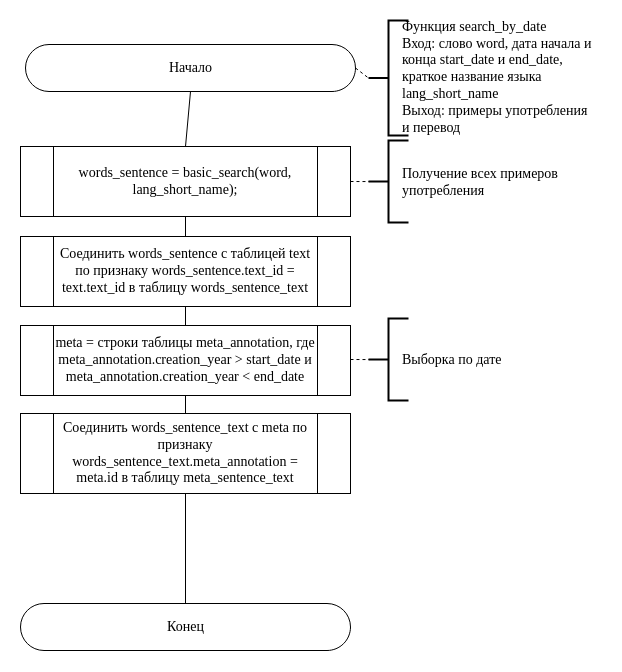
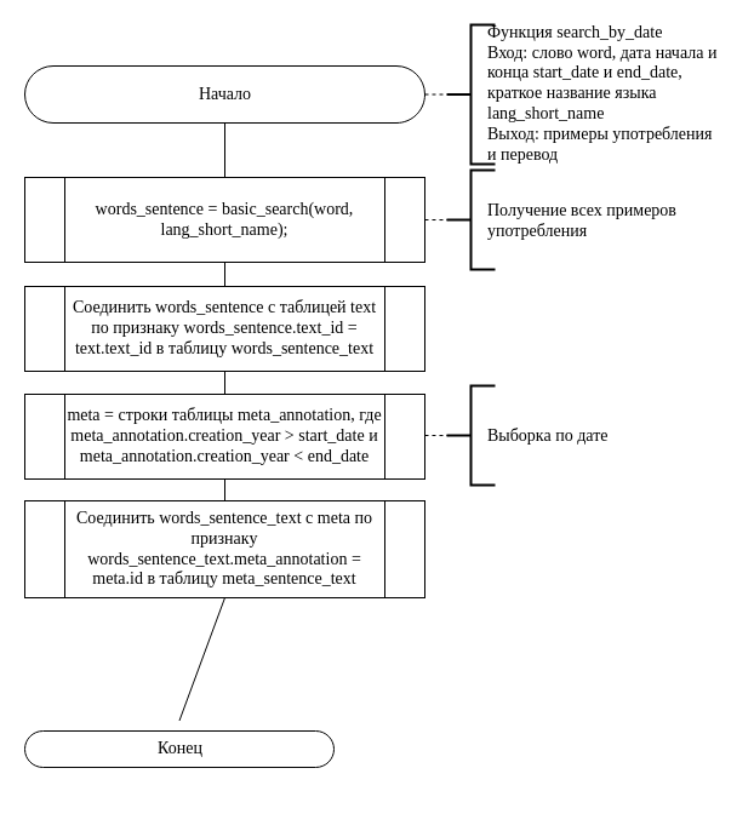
- <mxCell id="2" value="&lt;font face=&quot;Times New Roman&quot; style=&quot;font-size: 14px;&quot;&gt;Начало&lt;/font&gt;" style="html=1;dashed=0;whitespace=wrap;shape=mxgraph.dfd.start" parent="1" vertex="1"><mxGeometry x="25" y="44" width="330" height="47" as="geometry" /></mxCell>
+ <mxCell id="2" value="&lt;font face=&quot;Times New Roman&quot; style=&quot;font-size: 14px;&quot;&gt;Начало&lt;/font&gt;" style="html=1;dashed=0;whitespace=wrap;shape=mxgraph.dfd.start" parent="1" vertex="1"><mxGeometry x="20" y="54" width="330" height="47" as="geometry" /></mxCell>
- <mxCell id="11" value="&lt;font face=&quot;Times New Roman&quot;&gt;&lt;span style=&quot;font-size: 14px;&quot;&gt;Конец&lt;/span&gt;&lt;/font&gt;" style="html=1;dashed=0;whitespace=wrap;shape=mxgraph.dfd.start" parent="1" vertex="1"><mxGeometry x="20" y="603" width="330" height="47" as="geometry" /></mxCell>
+ <mxCell id="11" value="&lt;font face=&quot;Times New Roman&quot;&gt;&lt;span style=&quot;font-size: 14px;&quot;&gt;Конец&lt;/span&gt;&lt;/font&gt;" style="html=1;dashed=0;whitespace=wrap;shape=mxgraph.dfd.start" parent="1" vertex="1"><mxGeometry x="20" y="603" width="255" height="30" as="geometry" /></mxCell>
